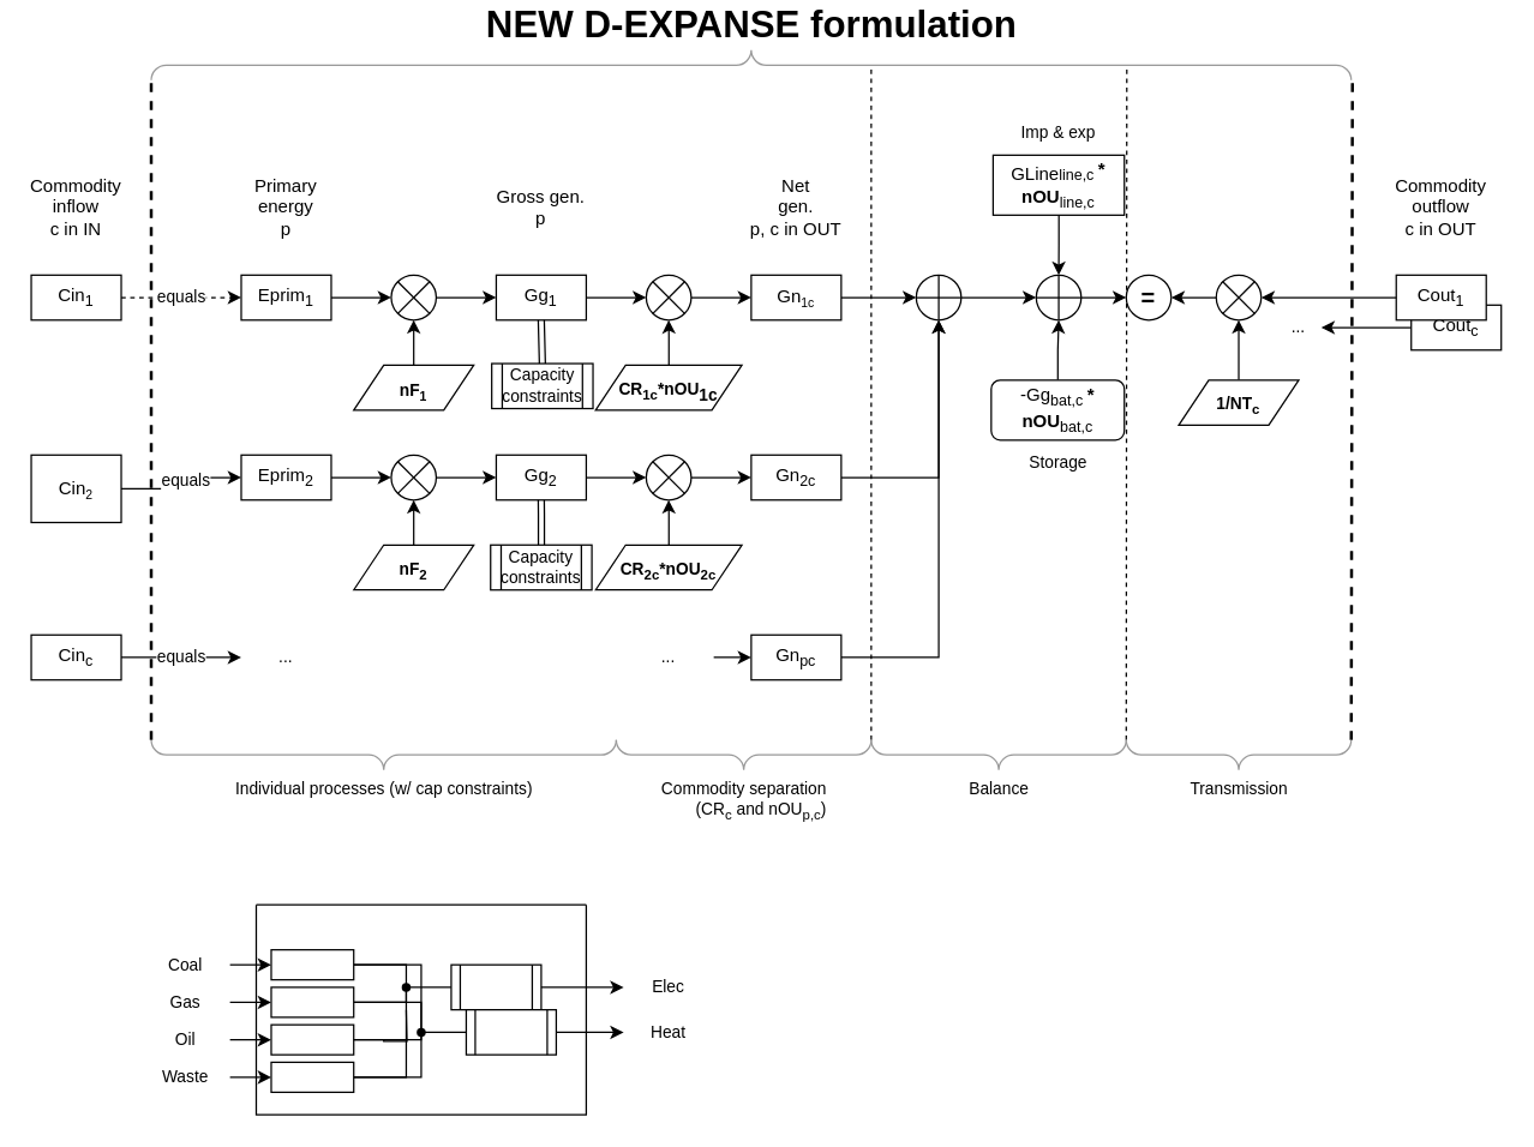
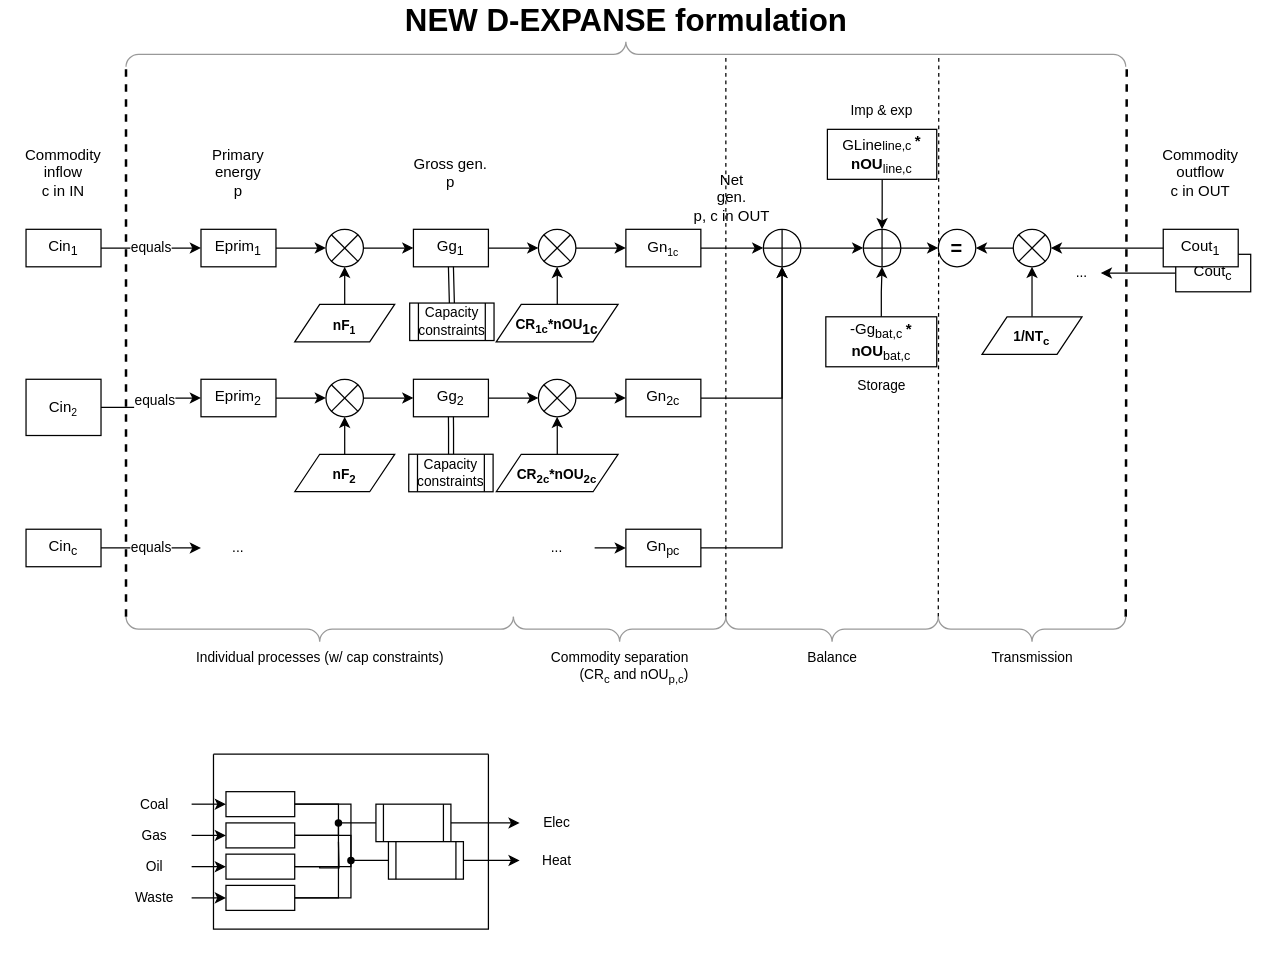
- <mxCell id="48" value="Net&lt;br&gt;gen.&lt;br&gt;p, c in OUT" style="text;html=1;strokeColor=none;fillColor=none;align=center;verticalAlign=middle;whiteSpace=wrap;rounded=0;" parent="1" vertex="1"><mxGeometry x="490" y="110" width="80" height="30" as="geometry" /></mxCell>
+ <mxCell id="48" value="Net&lt;br&gt;gen.&lt;br&gt;p, c in OUT" style="text;html=1;strokeColor=none;fillColor=none;align=center;verticalAlign=middle;whiteSpace=wrap;rounded=0;" parent="1" vertex="1"><mxGeometry x="545" y="130" width="80" height="30" as="geometry" /></mxCell>
- <mxCell id="4" value="equals" style="edgeStyle=orthogonalEdgeStyle;rounded=0;orthogonalLoop=1;jettySize=auto;html=1;fontSize=11;endArrow=classic;endFill=1;dashed=1;" parent="1" source="5" target="12" edge="1"><mxGeometry relative="1" as="geometry" /></mxCell>
+ <mxCell id="4" value="equals" style="edgeStyle=orthogonalEdgeStyle;rounded=0;orthogonalLoop=1;jettySize=auto;html=1;fontSize=11;endArrow=classic;endFill=1;" parent="1" source="5" target="12" edge="1"><mxGeometry relative="1" as="geometry" /></mxCell>
- <mxCell id="55" value="-Gg&lt;sub&gt;bat,c&amp;nbsp;&lt;/sub&gt;&lt;b&gt;* nOU&lt;/b&gt;&lt;sub&gt;bat,c&lt;/sub&gt;" style="whiteSpace=wrap;html=1;rounded=1;" parent="1" vertex="1"><mxGeometry x="660" y="240" width="88.75" height="40" as="geometry" /></mxCell>
+ <mxCell id="55" value="-Gg&lt;sub&gt;bat,c&amp;nbsp;&lt;/sub&gt;&lt;b&gt;* nOU&lt;/b&gt;&lt;sub&gt;bat,c&lt;/sub&gt;" style="rounded=0;whiteSpace=wrap;html=1;" parent="1" vertex="1"><mxGeometry x="660" y="240" width="88.75" height="40" as="geometry" /></mxCell>
